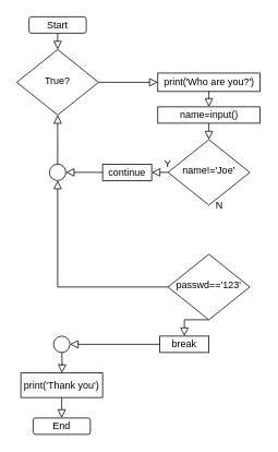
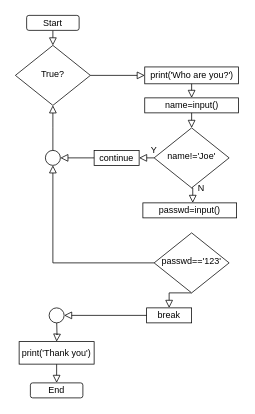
+ <mxCell id="26" value="" style="rounded=0;html=1;jettySize=auto;orthogonalLoop=1;fontSize=11;endArrow=block;endFill=0;endSize=8;strokeWidth=1;shadow=0;labelBackgroundColor=none;edgeStyle=orthogonalEdgeStyle;exitX=0.5;exitY=1;exitDx=0;exitDy=0;" edge="1" parent="1" source="6" target="24"><mxGeometry x="110" y="150" as="geometry"><mxPoint x="256.5" y="250" as="sourcePoint" /><mxPoint x="256.5" y="268" as="targetPoint" /><Array as="points"><mxPoint x="256.5" y="250" /></Array></mxGeometry></mxCell>
+ <mxCell id="24" value="passwd=input()" style="rounded=0;whiteSpace=wrap;html=1;" vertex="1" parent="1"><mxGeometry x="190" y="270" width="125" height="20" as="geometry" /></mxCell>
